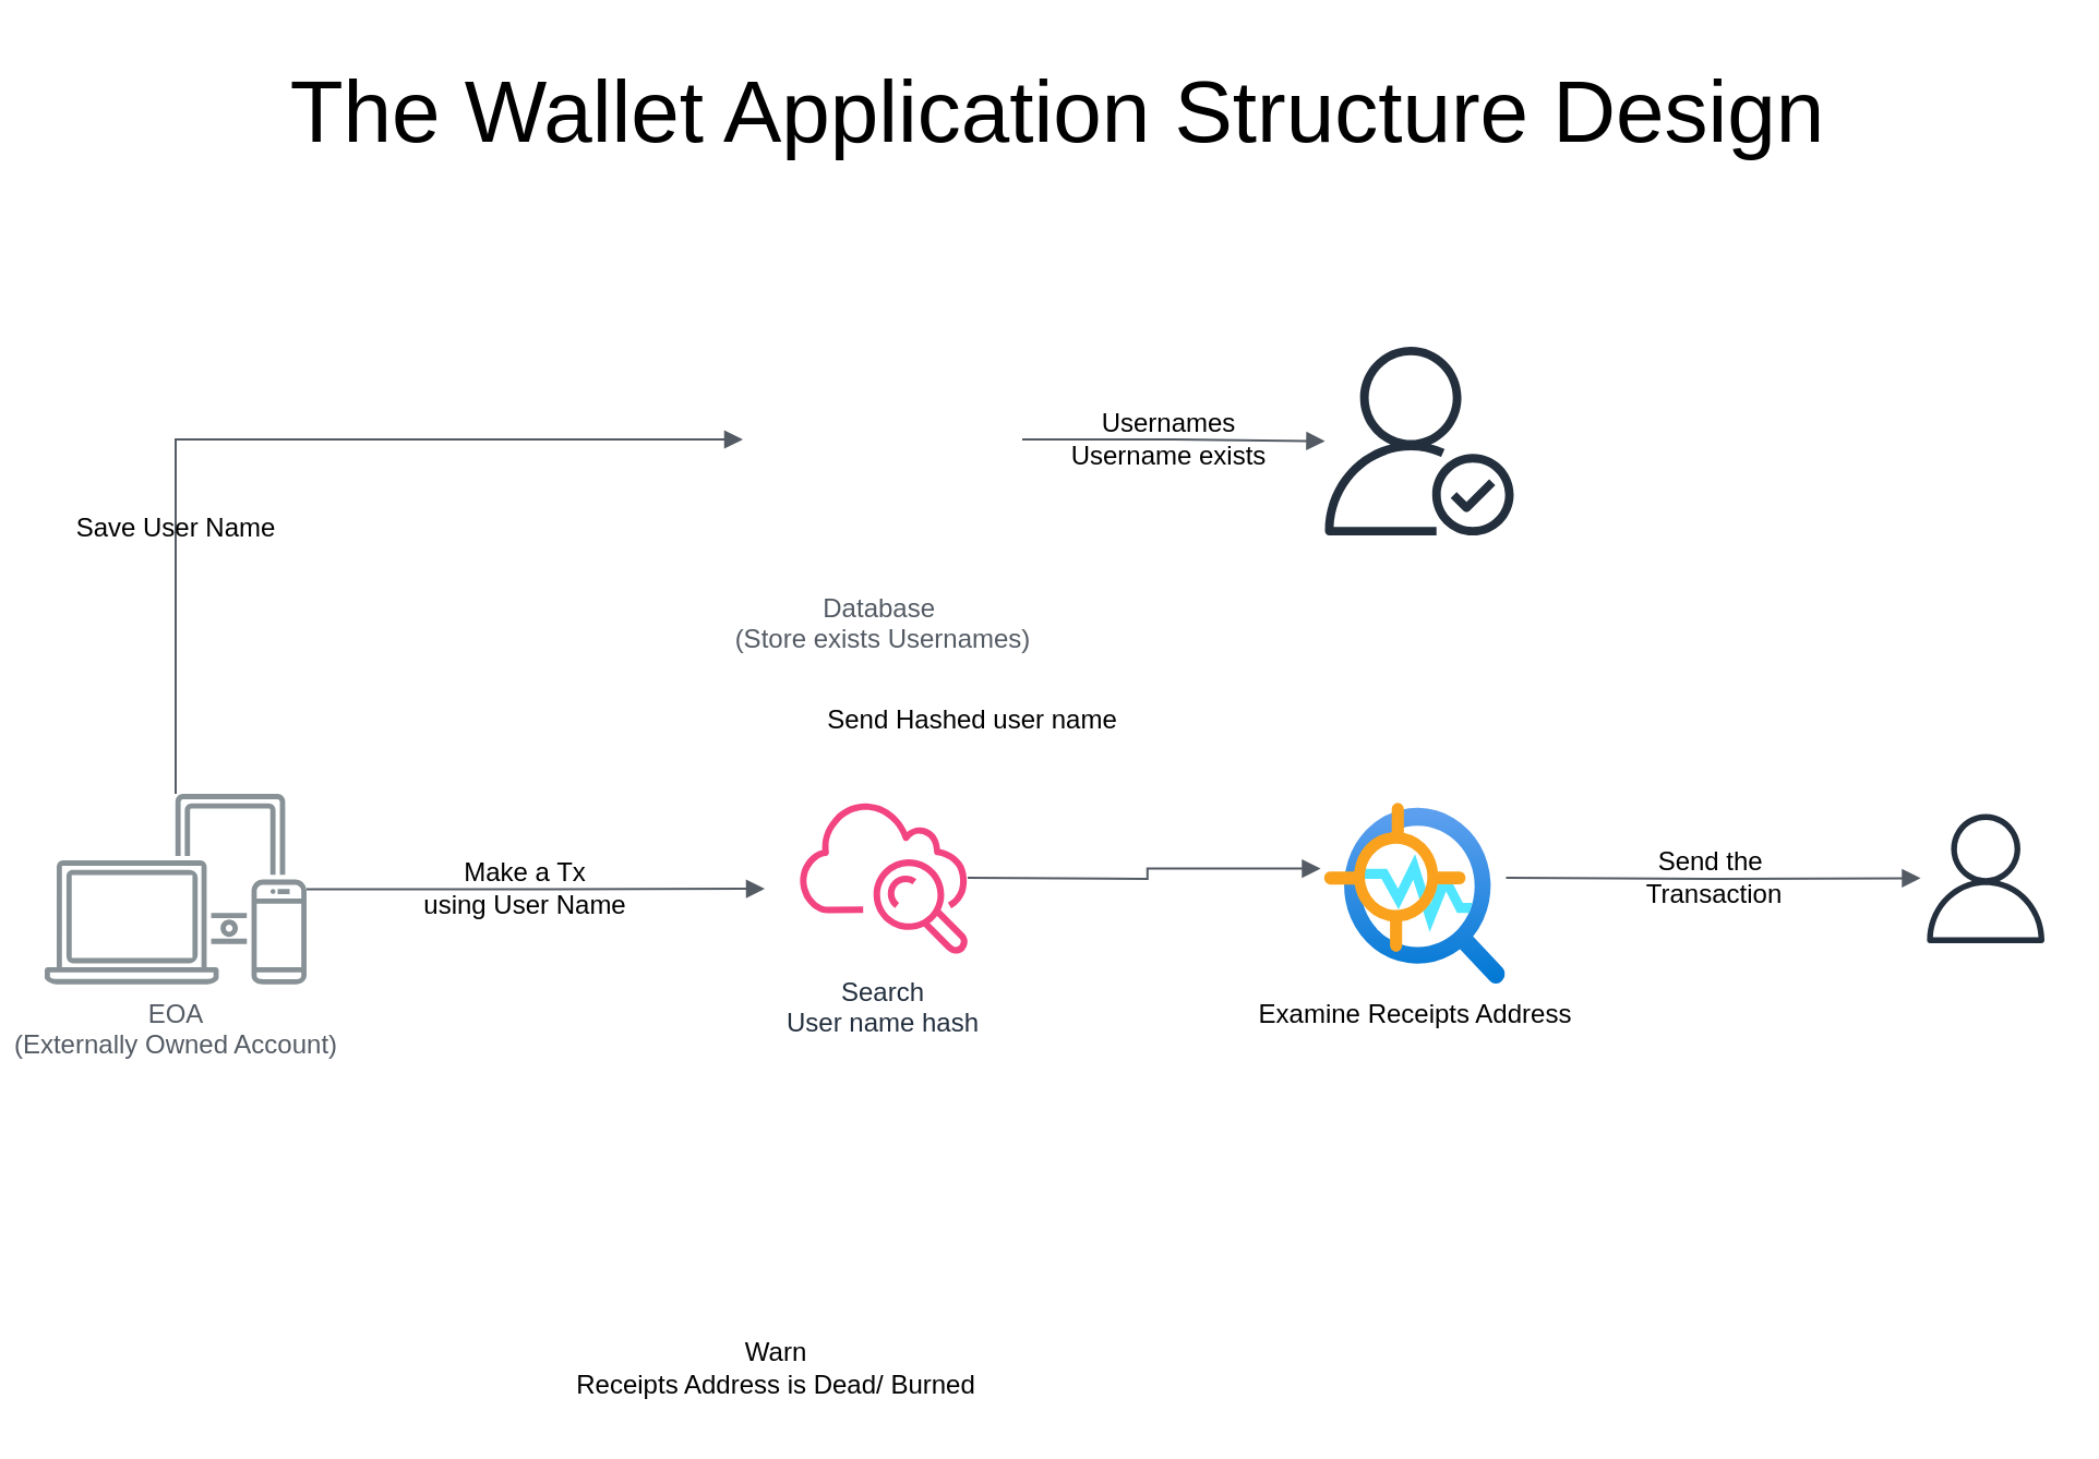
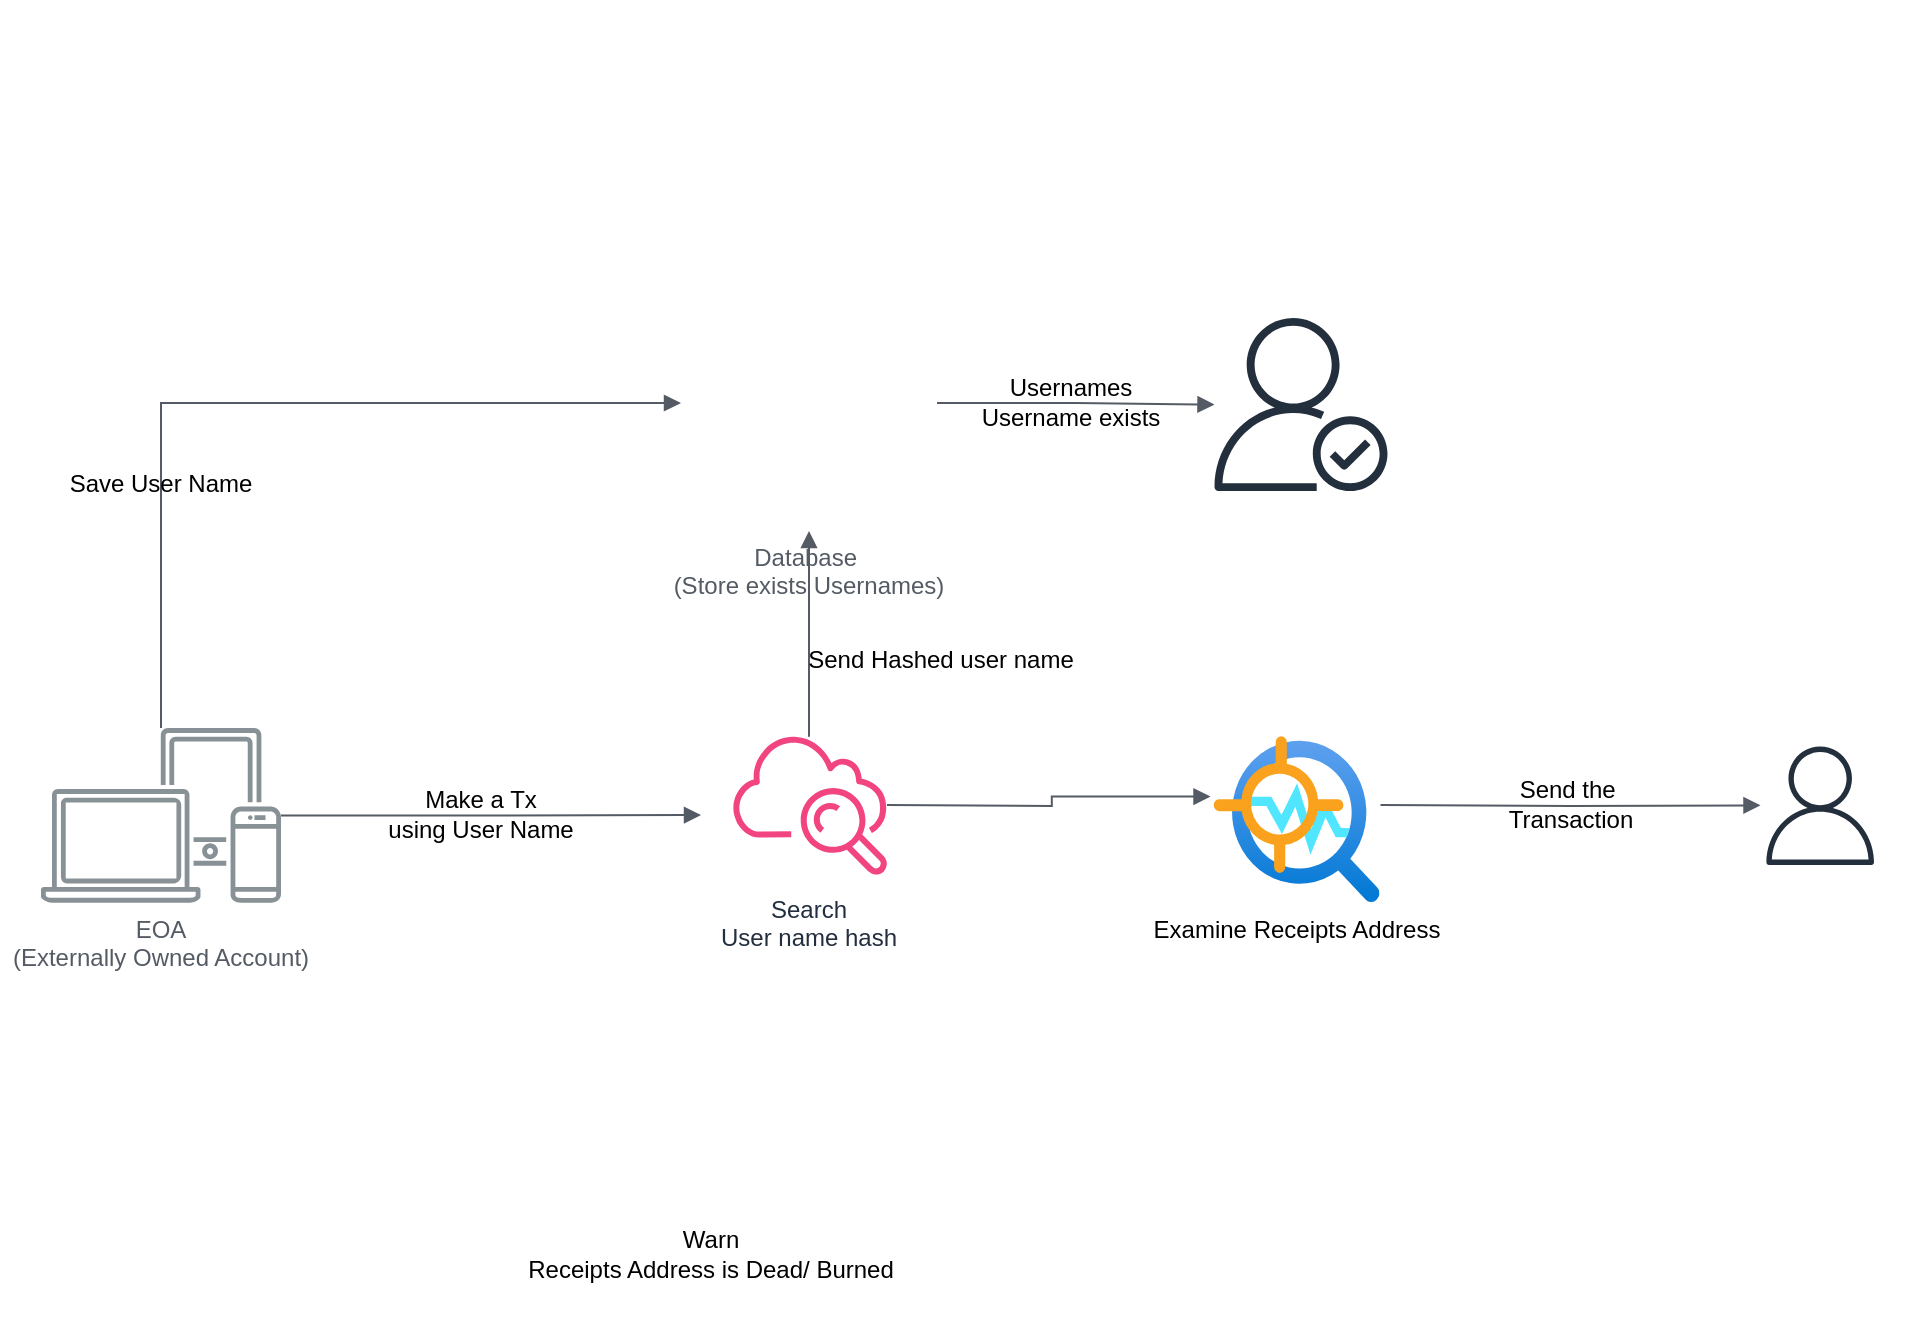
- <mxCell id="21" value="&lt;font style=&quot;font-size: 40px;&quot;&gt;The Wallet Application Structure Design&lt;/font&gt;" style="text;html=1;align=center;verticalAlign=middle;resizable=0;points=[];autosize=1;strokeColor=none;fillColor=none;" vertex="1" parent="1"><mxGeometry x="119" y="20" width="730" height="60" as="geometry" /></mxCell>
+ <mxCell id="13" value="" style="edgeStyle=orthogonalEdgeStyle;html=1;endArrow=none;elbow=vertical;startArrow=block;startFill=1;strokeColor=#545B64;rounded=0;exitX=0.5;exitY=1;exitDx=0;exitDy=0;" edge="1" parent="1" source="3" target="2"><mxGeometry width="100" relative="1" as="geometry"><mxPoint x="230" y="447" as="sourcePoint" /><mxPoint x="400" y="347" as="targetPoint" /></mxGeometry></mxCell>
- <mxCell id="14" value="Send Hashed user name" style="text;html=1;align=center;verticalAlign=middle;resizable=0;points=[];autosize=1;strokeColor=none;fillColor=none;" vertex="1" parent="1"><mxGeometry x="365" y="315" width="160" height="30" as="geometry" /></mxCell>
+ <mxCell id="14" value="Send Hashed user name" style="text;html=1;align=center;verticalAlign=middle;resizable=0;points=[];autosize=1;strokeColor=none;fillColor=none;" vertex="1" parent="1"><mxGeometry x="390" y="315" width="160" height="30" as="geometry" /></mxCell>
